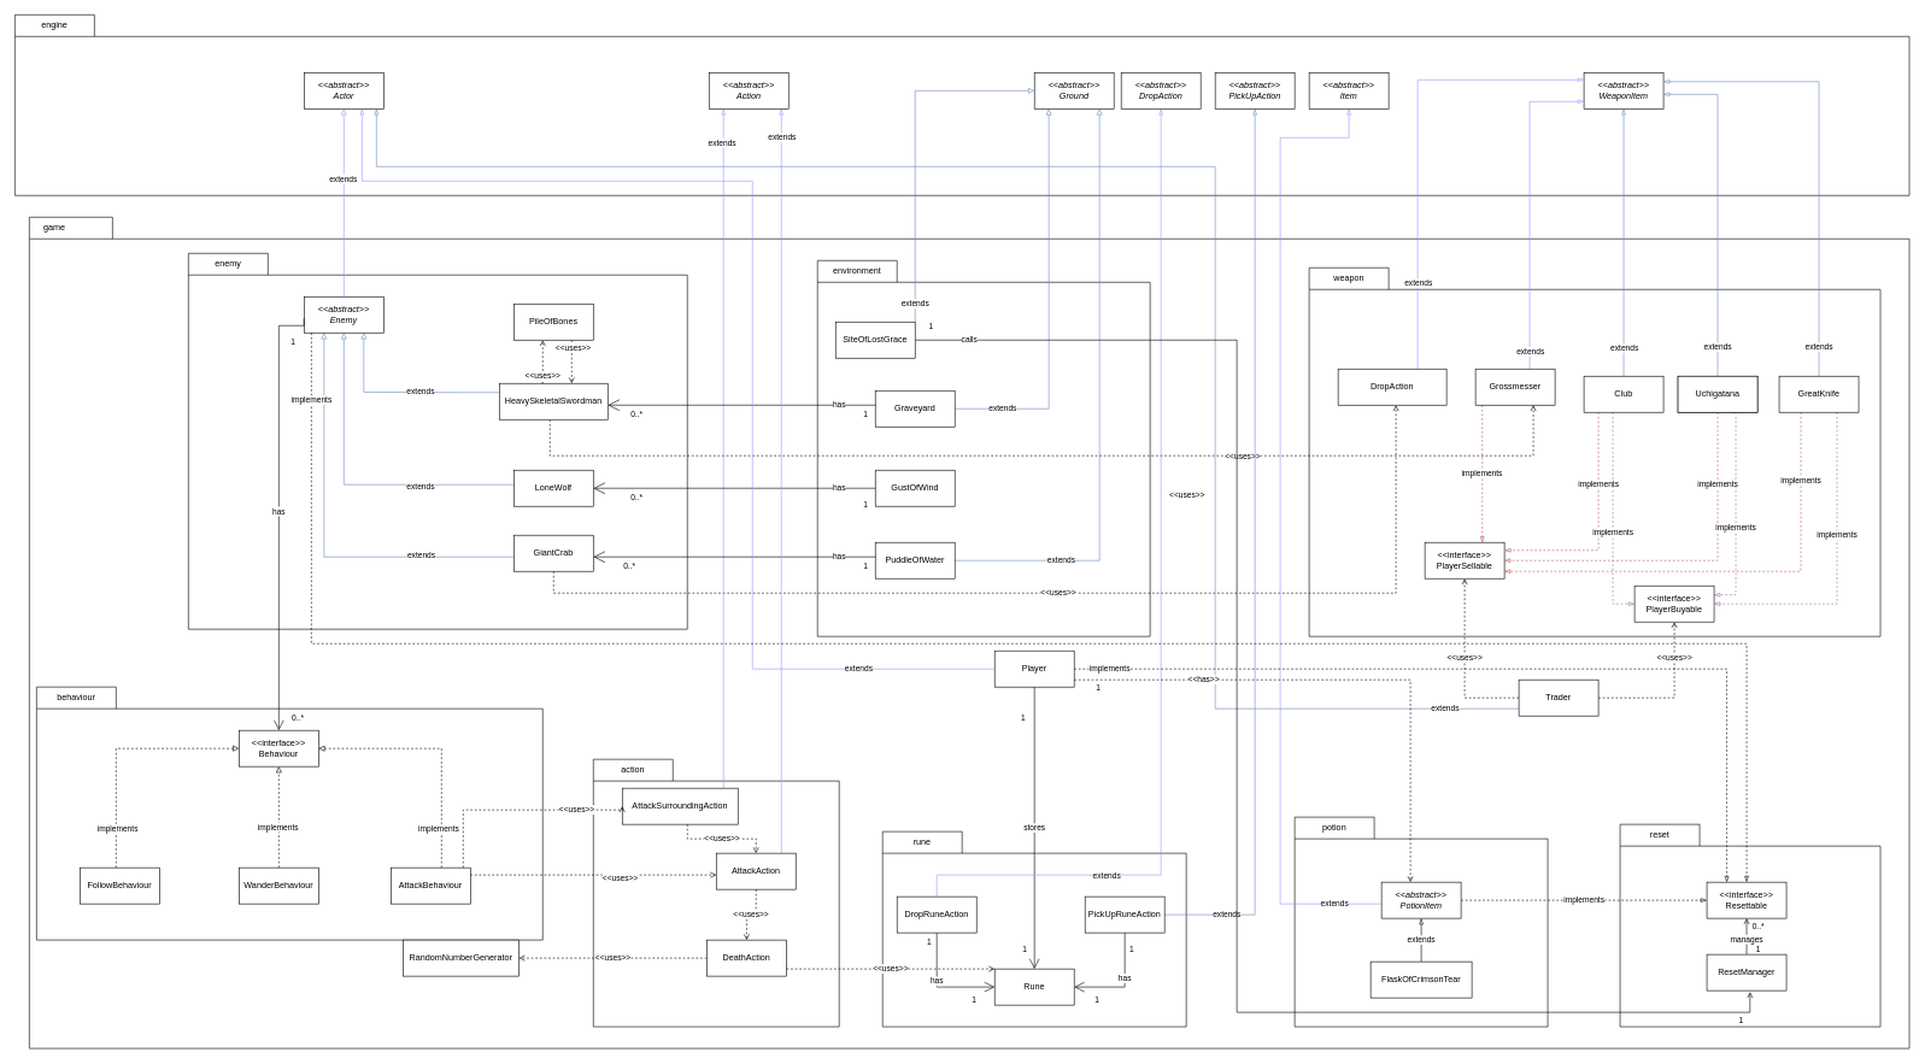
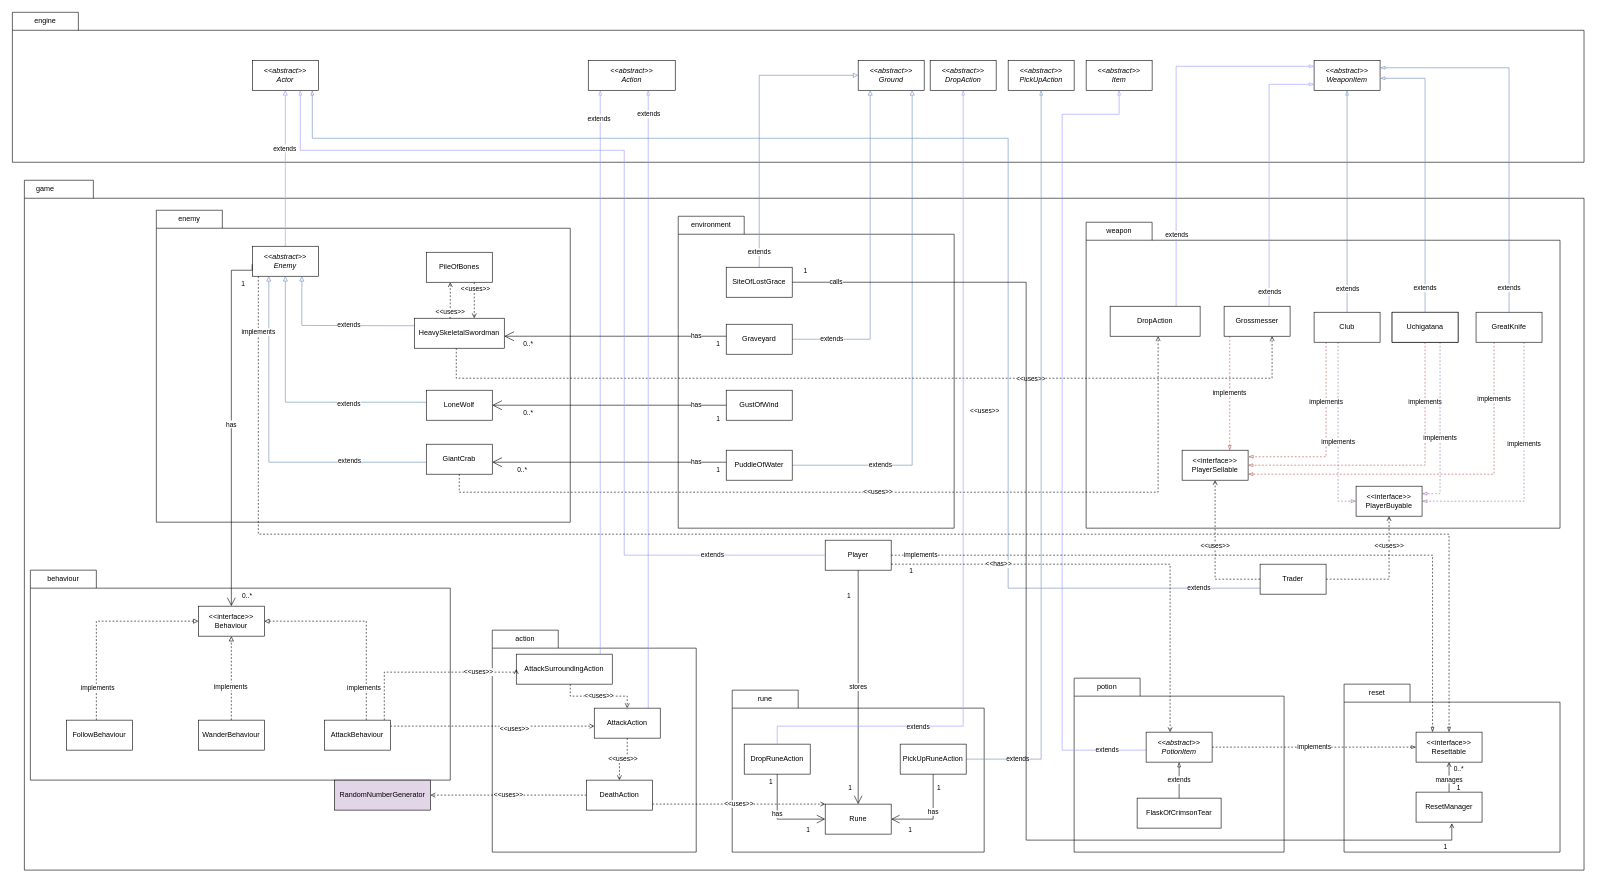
- <mxCell id="45" value="&lt;i&gt;&amp;lt;&amp;lt;abstract&amp;gt;&amp;gt;&lt;br&gt;Action&lt;/i&gt;" style="html=1;whiteSpace=wrap;" parent="6" vertex="1"><mxGeometry x="980" y="100" width="110" height="50" as="geometry" /></mxCell>
+ <mxCell id="45" value="&lt;i&gt;&amp;lt;&amp;lt;abstract&amp;gt;&amp;gt;&lt;br&gt;Action&lt;/i&gt;" style="html=1;whiteSpace=wrap;" parent="6" vertex="1"><mxGeometry x="980" y="100" width="145" height="50" as="geometry" /></mxCell>
- <mxCell id="152" value="SiteOfLostGrace" style="html=1;whiteSpace=wrap;" parent="6" vertex="1"><mxGeometry x="1155" y="445" width="110" height="50" as="geometry" /></mxCell>
+ <mxCell id="152" value="SiteOfLostGrace" style="html=1;whiteSpace=wrap;" parent="6" vertex="1"><mxGeometry x="1210" y="445" width="110" height="50" as="geometry" /></mxCell>
- <mxCell id="159" value="RandomNumberGenerator" style="html=1;whiteSpace=wrap;" parent="6" vertex="1"><mxGeometry x="556.97" y="1300" width="160" height="50" as="geometry" /></mxCell>
+ <mxCell id="159" value="RandomNumberGenerator" style="html=1;whiteSpace=wrap;fillColor=#e1d5e7;" parent="6" vertex="1"><mxGeometry x="556.97" y="1300" width="160" height="50" as="geometry" /></mxCell>
